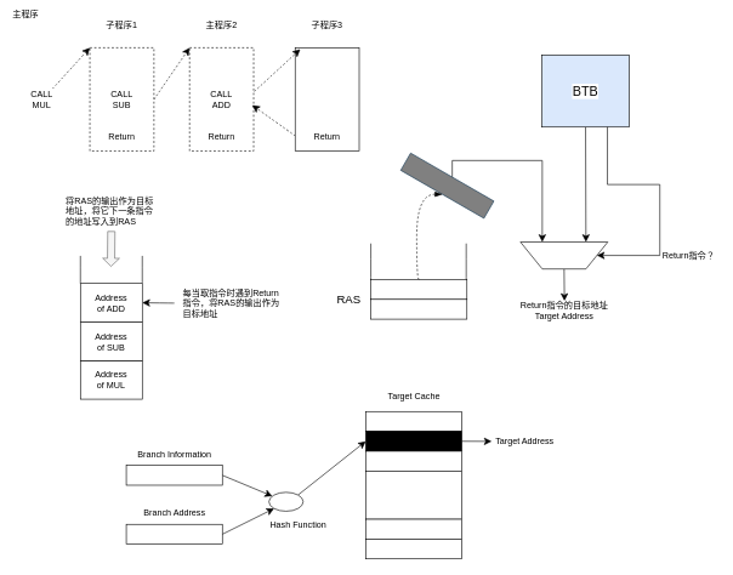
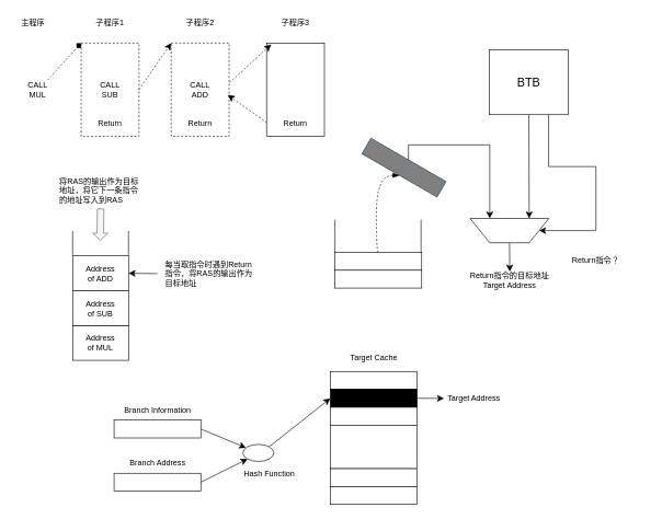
- <mxCell id="2" value="主程序" style="text;html=1;align=center;verticalAlign=middle;whiteSpace=wrap;rounded=0;" parent="1" vertex="1"><mxGeometry x="5" y="5" width="60" height="30" as="geometry" /></mxCell>
+ <mxCell id="2" value="主程序" style="text;html=1;align=center;verticalAlign=middle;whiteSpace=wrap;rounded=0;" parent="1" vertex="1"><mxGeometry x="20" y="20" width="60" height="30" as="geometry" /></mxCell>
- <mxCell id="9" value="主程序2" style="text;html=1;align=center;verticalAlign=middle;whiteSpace=wrap;rounded=0;" parent="1" vertex="1"><mxGeometry x="274" y="20" width="60" height="30" as="geometry" /></mxCell>
+ <mxCell id="9" value="子程序2" style="text;html=1;align=center;verticalAlign=middle;whiteSpace=wrap;rounded=0;" parent="1" vertex="1"><mxGeometry x="274" y="20" width="60" height="30" as="geometry" /></mxCell>
- <mxCell id="3" style="edgeStyle=none;curved=1;rounded=0;orthogonalLoop=1;jettySize=auto;html=1;exitX=0.75;exitY=0;exitDx=0;exitDy=0;entryX=0;entryY=0;entryDx=0;entryDy=0;fontSize=12;startSize=8;endSize=8;dashed=1;" parent="1" source="4" target="6" edge="1"><mxGeometry relative="1" as="geometry" /></mxCell>
+ <mxCell id="3" style="edgeStyle=none;curved=1;rounded=0;orthogonalLoop=1;jettySize=auto;html=1;exitX=0.75;exitY=0;exitDx=0;exitDy=0;entryX=0;entryY=0;entryDx=0;entryDy=0;fontSize=12;startSize=8;endSize=8;dashed=1;endArrow=diamond;" parent="1" source="4" target="6" edge="1"><mxGeometry relative="1" as="geometry" /></mxCell>
- <mxCell id="34" value="&lt;font style=&quot;font-size: 18px;&quot;&gt;BTB&lt;/font&gt;" style="rounded=0;whiteSpace=wrap;html=1;fontFamily=Helvetica;fontSize=12;fontColor=default;labelBackgroundColor=default;fillColor=#dae8fc;" vertex="1" parent="1"><mxGeometry x="744" y="75" width="120" height="99" as="geometry" /></mxCell>
+ <mxCell id="34" value="&lt;font style=&quot;font-size: 18px;&quot;&gt;BTB&lt;/font&gt;" style="rounded=0;whiteSpace=wrap;html=1;fontFamily=Helvetica;fontSize=12;fontColor=default;labelBackgroundColor=default;" vertex="1" parent="1"><mxGeometry x="744" y="75" width="120" height="99" as="geometry" /></mxCell>
- <mxCell id="38" value="Return指令？" style="text;html=1;align=center;verticalAlign=middle;whiteSpace=wrap;rounded=0;fontFamily=Helvetica;fontSize=12;fontColor=default;labelBackgroundColor=default;" vertex="1" parent="1"><mxGeometry x="907" y="335.5" width="78" height="30" as="geometry" /></mxCell>
+ <mxCell id="38" value="Return指令？" style="text;html=1;align=center;verticalAlign=middle;whiteSpace=wrap;rounded=0;fontFamily=Helvetica;fontSize=12;fontColor=default;labelBackgroundColor=default;" vertex="1" parent="1"><mxGeometry x="867" y="380.5" width="78" height="30" as="geometry" /></mxCell>
- <mxCell id="37" value="&lt;font style=&quot;font-size: 16px;&quot;&gt;RAS&lt;/font&gt;" style="text;html=1;align=center;verticalAlign=middle;whiteSpace=wrap;rounded=0;fontFamily=Helvetica;fontSize=12;fontColor=default;labelBackgroundColor=default;" vertex="1" parent="1"><mxGeometry x="449" y="396" width="60" height="30" as="geometry" /></mxCell>
